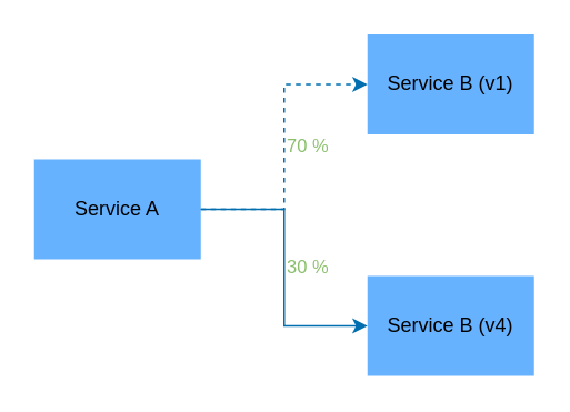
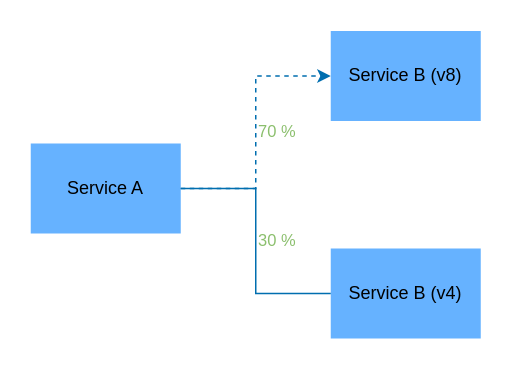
- <mxCell id="5" value="Service B (v1)" style="rounded=0;whiteSpace=wrap;html=1;fillColor=#66B2FF;strokeColor=none;" parent="4" vertex="1"><mxGeometry width="100" height="60" as="geometry" /></mxCell>
+ <mxCell id="5" value="Service B (v8)" style="rounded=0;whiteSpace=wrap;html=1;fillColor=#66B2FF;strokeColor=none;" parent="4" vertex="1"><mxGeometry width="100" height="60" as="geometry" /></mxCell>
- <mxCell id="8" value="30 %" style="endArrow=classic;html=1;rounded=0;entryX=0;entryY=0.5;entryDx=0;entryDy=0;exitX=1;exitY=0.5;exitDx=0;exitDy=0;edgeStyle=orthogonalEdgeStyle;fontColor=#8BBF6D;strokeColor=#006EAF;labelBackgroundColor=none;fontFamily=Helvetica;labelBorderColor=none;labelPosition=right;verticalLabelPosition=middle;align=left;verticalAlign=middle;" parent="1" source="3" target="7" edge="1"><mxGeometry width="50" height="50" relative="1" as="geometry"><mxPoint x="100" y="130" as="sourcePoint" /><mxPoint x="170" y="195" as="targetPoint" /></mxGeometry></mxCell>
+ <mxCell id="8" value="30 %" style="endArrow=none;html=1;rounded=0;entryX=0;entryY=0.5;entryDx=0;entryDy=0;exitX=1;exitY=0.5;exitDx=0;exitDy=0;edgeStyle=orthogonalEdgeStyle;fontColor=#8BBF6D;strokeColor=#006EAF;labelBackgroundColor=none;fontFamily=Helvetica;labelBorderColor=none;labelPosition=right;verticalLabelPosition=middle;align=left;verticalAlign=middle;" parent="1" source="3" target="7" edge="1"><mxGeometry width="50" height="50" relative="1" as="geometry"><mxPoint x="100" y="130" as="sourcePoint" /><mxPoint x="170" y="195" as="targetPoint" /></mxGeometry></mxCell>
